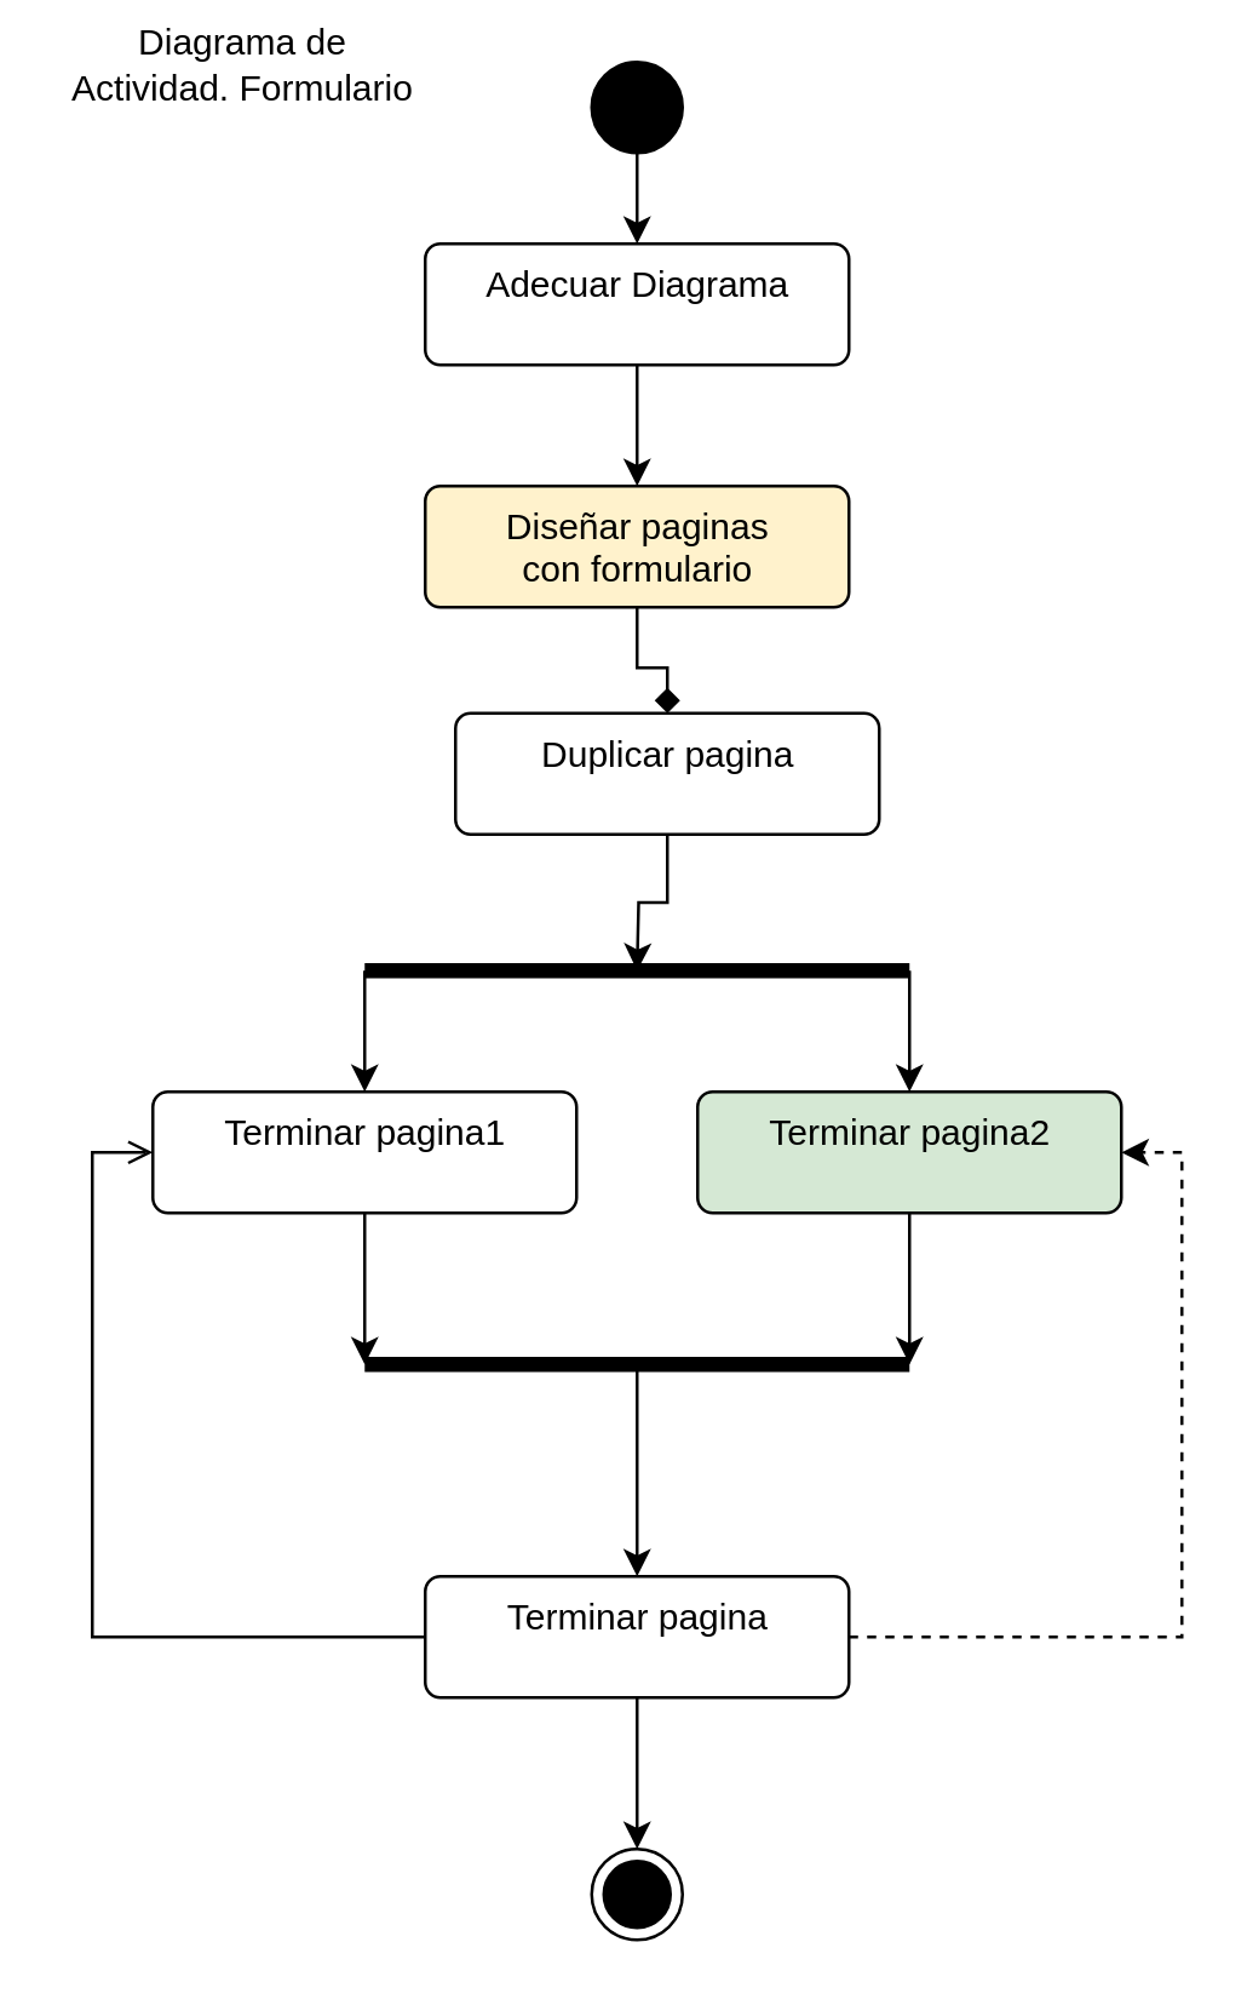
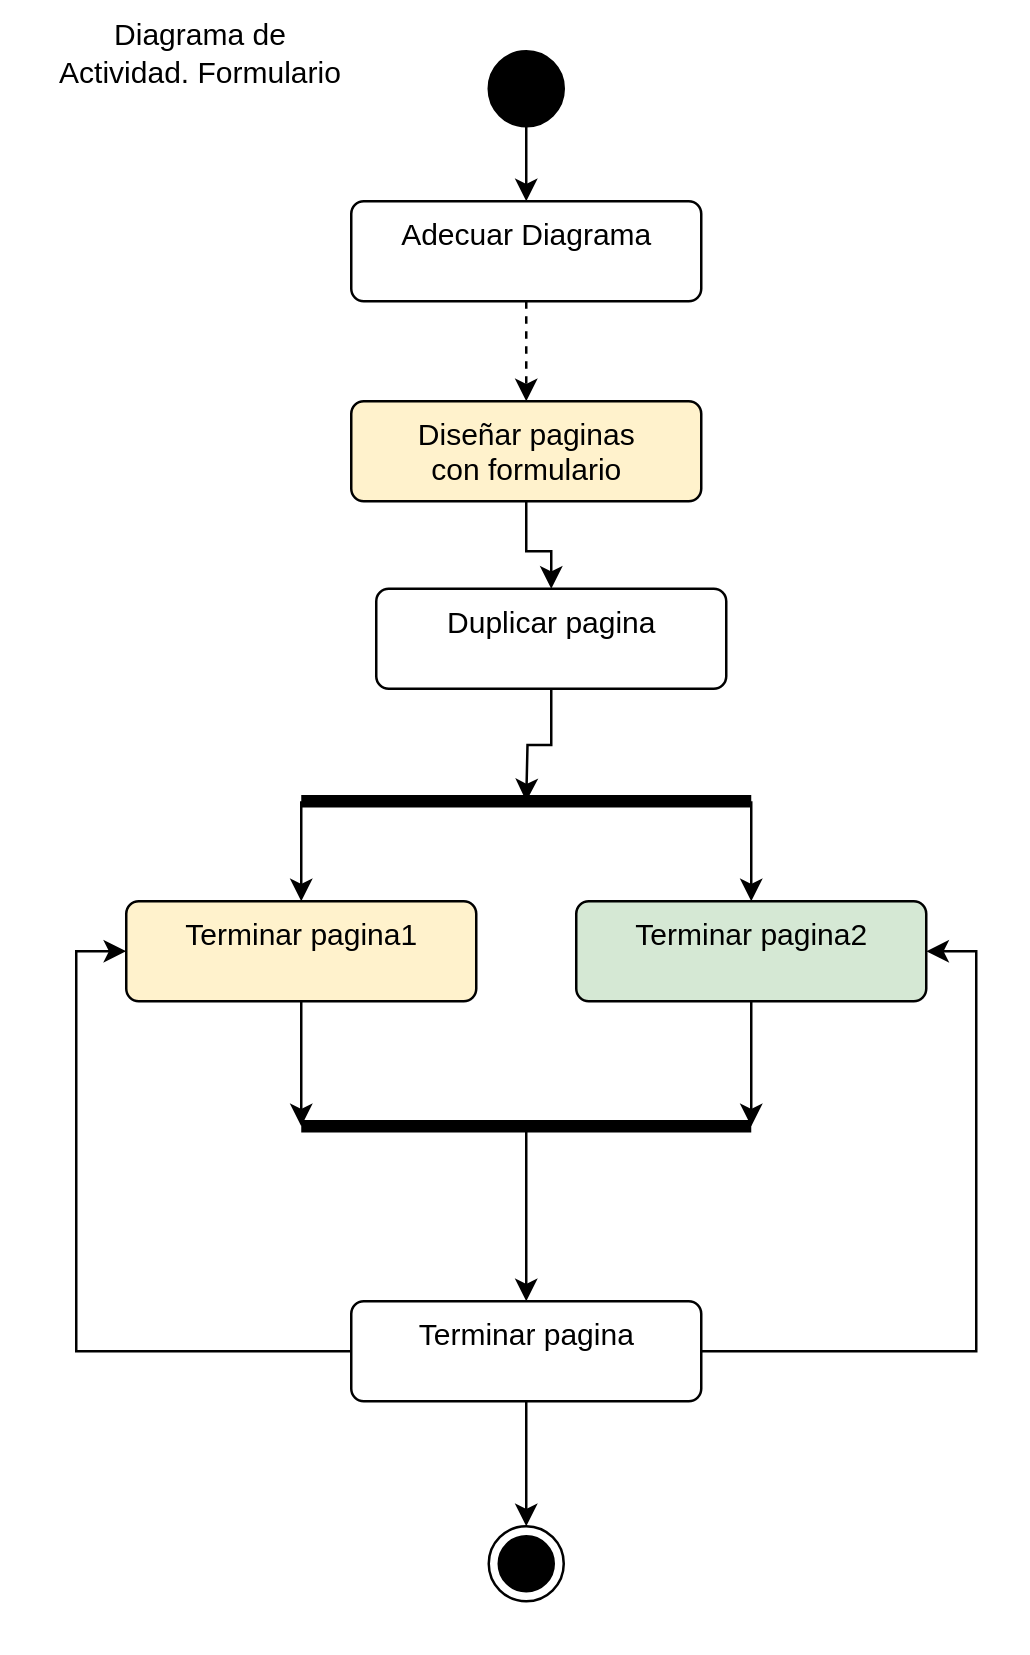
- <mxCell id="4" style="edgeStyle=orthogonalEdgeStyle;rounded=0;orthogonalLoop=1;jettySize=auto;html=1;entryX=0.5;entryY=0;entryDx=0;entryDy=0;strokeWidth=1;" parent="1" source="5" target="7" edge="1"><mxGeometry relative="1" as="geometry" /></mxCell>
+ <mxCell id="4" style="edgeStyle=orthogonalEdgeStyle;rounded=0;orthogonalLoop=1;jettySize=auto;html=1;entryX=0.5;entryY=0;entryDx=0;entryDy=0;strokeWidth=1;dashed=1;" parent="1" source="5" target="7" edge="1"><mxGeometry relative="1" as="geometry" /></mxCell>
- <mxCell id="6" style="edgeStyle=orthogonalEdgeStyle;rounded=0;orthogonalLoop=1;jettySize=auto;html=1;strokeWidth=1;endArrow=diamond;" parent="1" source="7" target="9" edge="1"><mxGeometry relative="1" as="geometry" /></mxCell>
+ <mxCell id="6" style="edgeStyle=orthogonalEdgeStyle;rounded=0;orthogonalLoop=1;jettySize=auto;html=1;strokeWidth=1;" parent="1" source="7" target="9" edge="1"><mxGeometry relative="1" as="geometry" /></mxCell>
- <mxCell id="16" style="edgeStyle=orthogonalEdgeStyle;rounded=0;orthogonalLoop=1;jettySize=auto;html=1;entryX=0;entryY=0.5;entryDx=0;entryDy=0;strokeWidth=1;endArrow=open;" parent="1" source="18" target="12" edge="1"><mxGeometry relative="1" as="geometry"><Array as="points"><mxPoint x="30" y="540" /><mxPoint x="30" y="380" /></Array></mxGeometry></mxCell>
+ <mxCell id="16" style="edgeStyle=orthogonalEdgeStyle;rounded=0;orthogonalLoop=1;jettySize=auto;html=1;entryX=0;entryY=0.5;entryDx=0;entryDy=0;strokeWidth=1;" parent="1" source="18" target="12" edge="1"><mxGeometry relative="1" as="geometry"><Array as="points"><mxPoint x="30" y="540" /><mxPoint x="30" y="380" /></Array></mxGeometry></mxCell>
- <mxCell id="12" value="Terminar pagina1" style="html=1;align=center;verticalAlign=top;rounded=1;absoluteArcSize=1;arcSize=10;dashed=0;" parent="1" vertex="1"><mxGeometry x="50" y="360" width="140" height="40" as="geometry" /></mxCell>
+ <mxCell id="12" value="Terminar pagina1" style="html=1;align=center;verticalAlign=top;rounded=1;absoluteArcSize=1;arcSize=10;dashed=0;fillColor=#fff2cc;" parent="1" vertex="1"><mxGeometry x="50" y="360" width="140" height="40" as="geometry" /></mxCell>
- <mxCell id="17" style="edgeStyle=orthogonalEdgeStyle;rounded=0;orthogonalLoop=1;jettySize=auto;html=1;entryX=1;entryY=0.5;entryDx=0;entryDy=0;strokeWidth=1;dashed=1;" parent="1" source="18" target="14" edge="1"><mxGeometry relative="1" as="geometry"><Array as="points"><mxPoint x="390" y="540" /><mxPoint x="390" y="380" /></Array></mxGeometry></mxCell>
+ <mxCell id="17" style="edgeStyle=orthogonalEdgeStyle;rounded=0;orthogonalLoop=1;jettySize=auto;html=1;entryX=1;entryY=0.5;entryDx=0;entryDy=0;strokeWidth=1;" parent="1" source="18" target="14" edge="1"><mxGeometry relative="1" as="geometry"><Array as="points"><mxPoint x="390" y="540" /><mxPoint x="390" y="380" /></Array></mxGeometry></mxCell>
